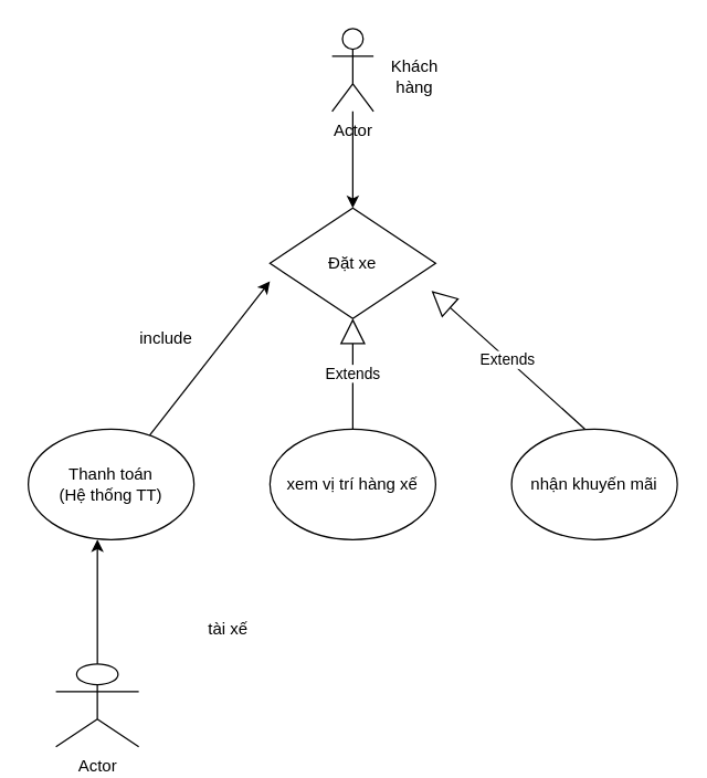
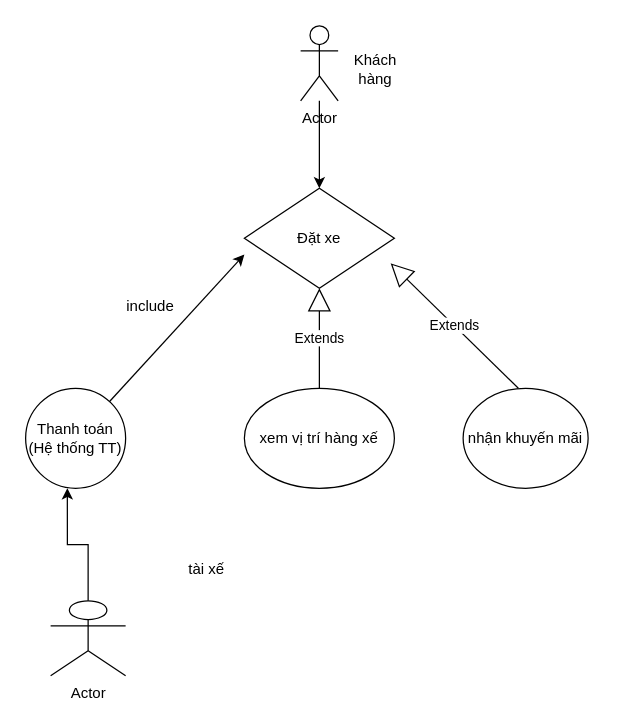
- <mxCell id="6" value="Thanh toán&lt;div&gt;(Hệ thống TT)&lt;/div&gt;" style="ellipse;whiteSpace=wrap;html=1;" vertex="1" parent="1"><mxGeometry x="20" y="310" width="120" height="80" as="geometry" /></mxCell>
+ <mxCell id="6" value="Thanh toán&lt;div&gt;(Hệ thống TT)&lt;/div&gt;" style="ellipse;whiteSpace=wrap;html=1;" vertex="1" parent="1"><mxGeometry x="20" y="310" width="80" height="80" as="geometry" /></mxCell>
- <mxCell id="8" value="nhận khuyến mãi" style="ellipse;whiteSpace=wrap;html=1;" vertex="1" parent="1"><mxGeometry x="370" y="310" width="120" height="80" as="geometry" /></mxCell>
+ <mxCell id="8" value="nhận khuyến mãi" style="ellipse;whiteSpace=wrap;html=1;" vertex="1" parent="1"><mxGeometry x="370" y="310" width="100" height="80" as="geometry" /></mxCell>
